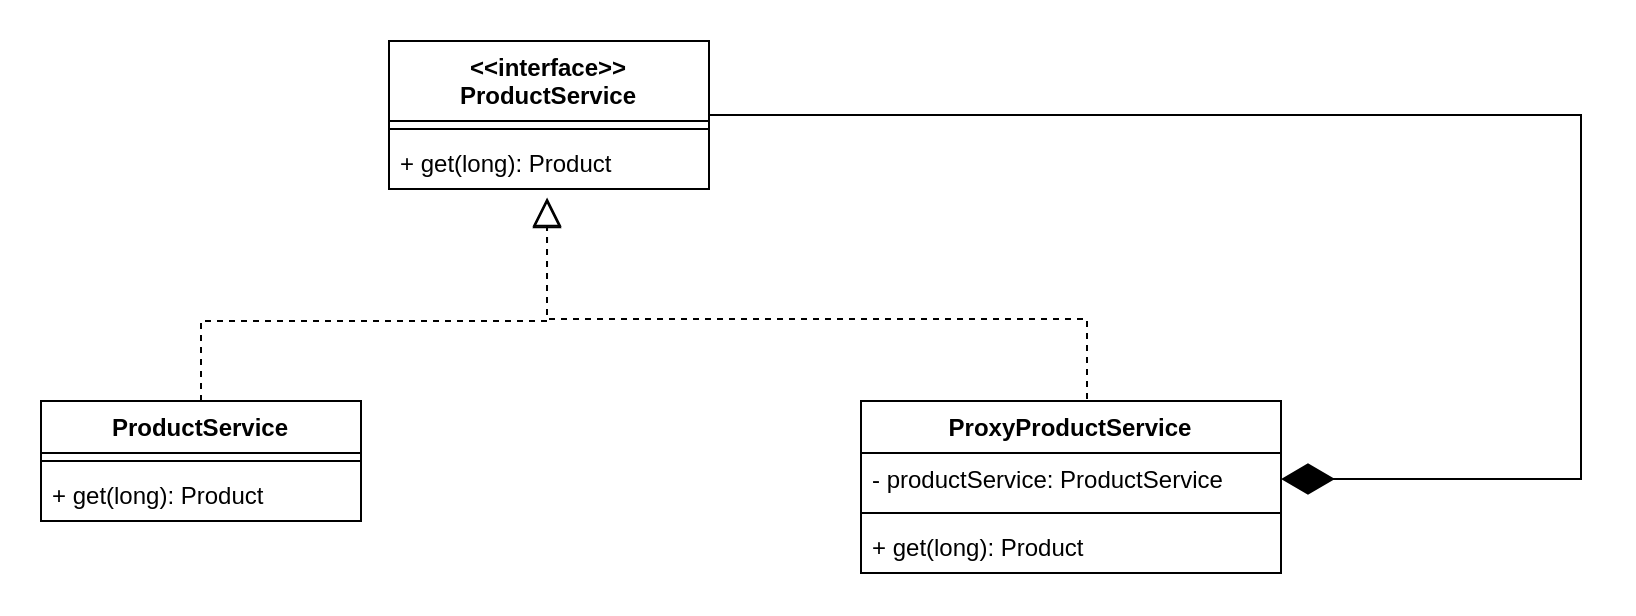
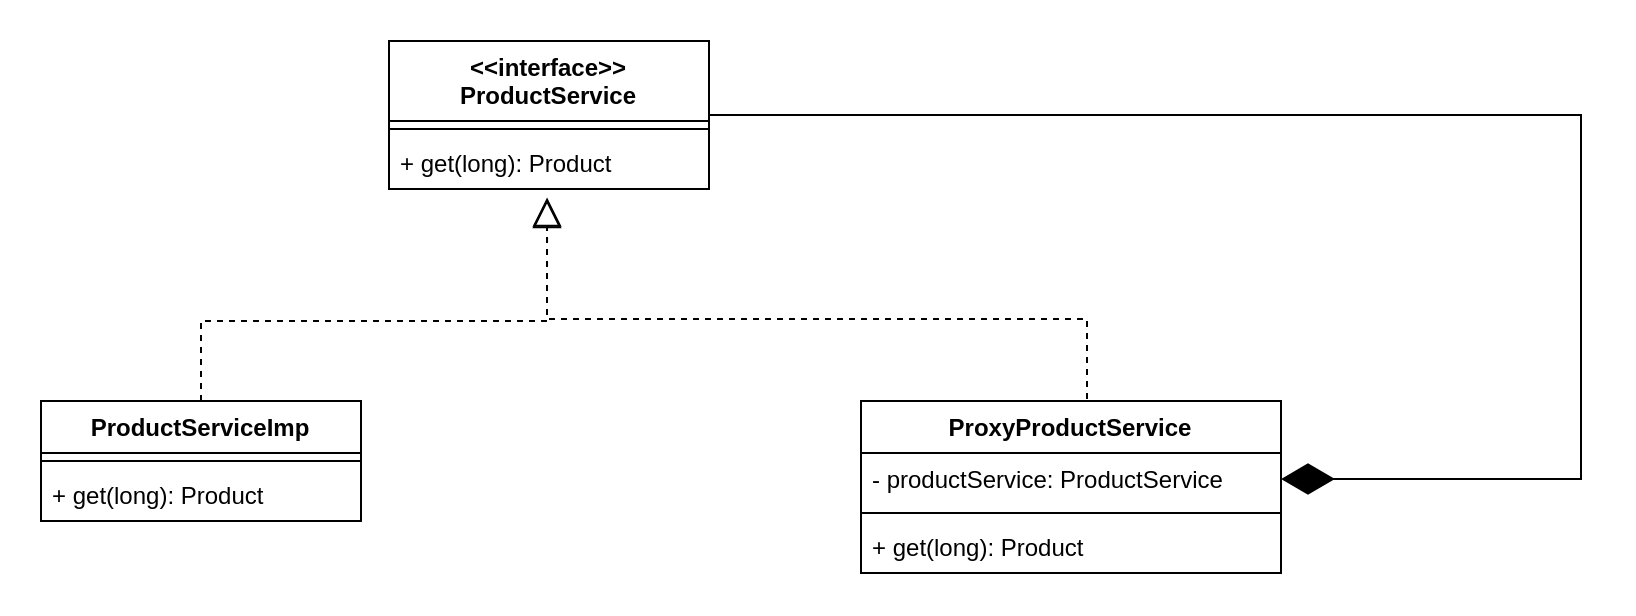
- <mxCell id="5" value="ProductService&#10;" style="swimlane;fontStyle=1;align=center;verticalAlign=top;childLayout=stackLayout;horizontal=1;startSize=26;horizontalStack=0;resizeParent=1;resizeParentMax=0;resizeLast=0;collapsible=1;marginBottom=0;" vertex="1" parent="1"><mxGeometry x="20" y="200" width="160" height="60" as="geometry" /></mxCell>
+ <mxCell id="5" value="ProductServiceImp&#10;" style="swimlane;fontStyle=1;align=center;verticalAlign=top;childLayout=stackLayout;horizontal=1;startSize=26;horizontalStack=0;resizeParent=1;resizeParentMax=0;resizeLast=0;collapsible=1;marginBottom=0;" vertex="1" parent="1"><mxGeometry x="20" y="200" width="160" height="60" as="geometry" /></mxCell>
